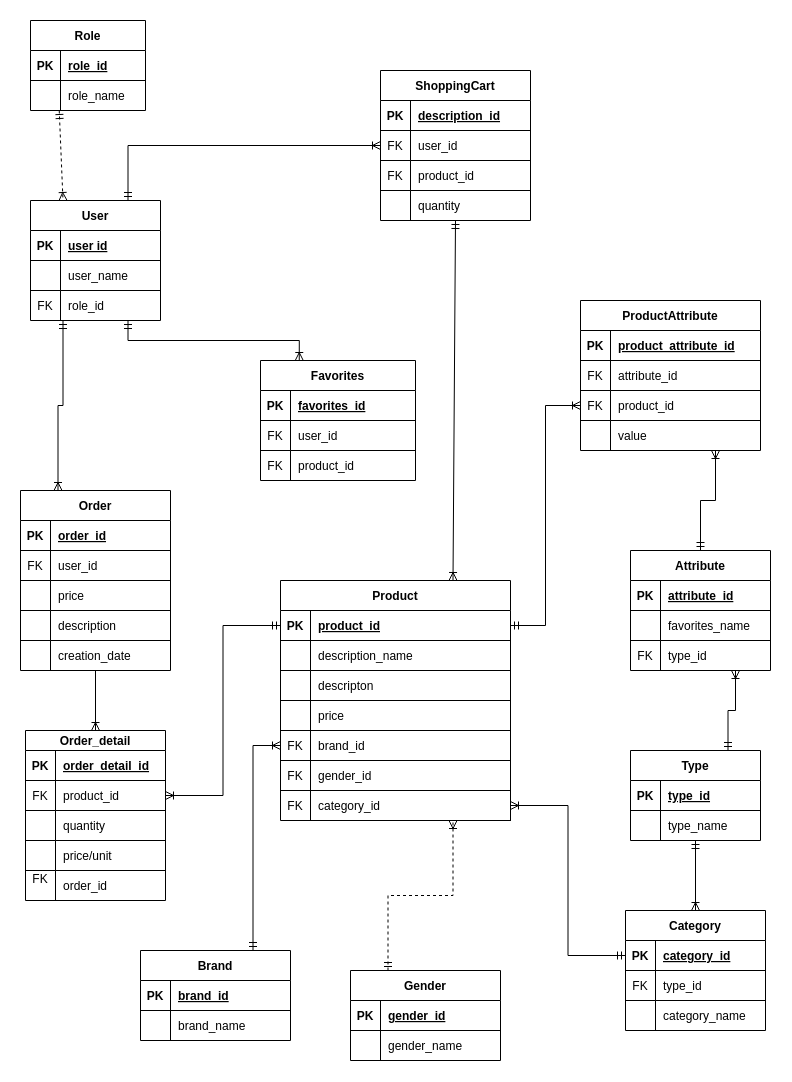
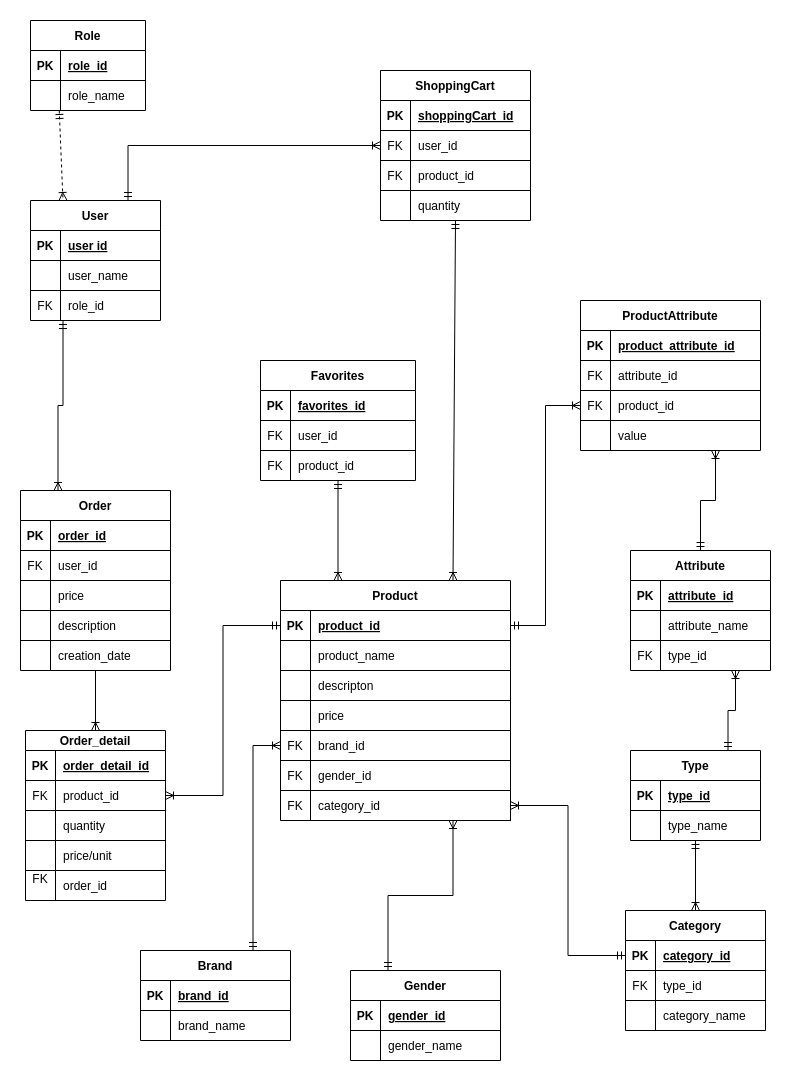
- <mxCell id="67" value="description_id" style="shape=partialRectangle;connectable=0;fillColor=none;top=0;left=0;bottom=0;right=0;align=left;spacingLeft=6;fontStyle=5;overflow=hidden;" parent="65" vertex="1"><mxGeometry x="30" width="120" height="30" as="geometry"><mxRectangle width="120" height="30" as="alternateBounds" /></mxGeometry></mxCell>
+ <mxCell id="67" value="shoppingCart_id" style="shape=partialRectangle;connectable=0;fillColor=none;top=0;left=0;bottom=0;right=0;align=left;spacingLeft=6;fontStyle=5;overflow=hidden;" parent="65" vertex="1"><mxGeometry x="30" width="120" height="30" as="geometry"><mxRectangle width="120" height="30" as="alternateBounds" /></mxGeometry></mxCell>
- <mxCell id="62" value="" style="edgeStyle=orthogonalEdgeStyle;fontSize=12;html=1;endArrow=ERoneToMany;startArrow=ERmandOne;rounded=0;entryX=0.25;entryY=0;entryDx=0;entryDy=0;exitX=0.75;exitY=1;exitDx=0;exitDy=0;" parent="1" source="24" target="52" edge="1"><mxGeometry width="100" height="100" relative="1" as="geometry"><mxPoint x="130" y="150" as="sourcePoint" /><mxPoint x="460" y="190" as="targetPoint" /></mxGeometry></mxCell>
+ <mxCell id="63" value="" style="fontSize=12;html=1;endArrow=ERoneToMany;startArrow=ERmandOne;rounded=0;entryX=0.25;entryY=0;entryDx=0;entryDy=0;exitX=0.5;exitY=1;exitDx=0;exitDy=0;edgeStyle=orthogonalEdgeStyle;" parent="1" source="52" target="2" edge="1"><mxGeometry width="100" height="100" relative="1" as="geometry"><mxPoint x="330" y="600" as="sourcePoint" /><mxPoint x="530.87" y="260" as="targetPoint" /></mxGeometry></mxCell>
- <mxCell id="105" value="favorites_name" style="shape=partialRectangle;connectable=0;fillColor=none;top=0;left=0;bottom=0;right=0;align=left;spacingLeft=6;overflow=hidden;" parent="103" vertex="1"><mxGeometry x="30" width="110" height="30" as="geometry"><mxRectangle width="110" height="30" as="alternateBounds" /></mxGeometry></mxCell>
+ <mxCell id="105" value="attribute_name" style="shape=partialRectangle;connectable=0;fillColor=none;top=0;left=0;bottom=0;right=0;align=left;spacingLeft=6;overflow=hidden;" parent="103" vertex="1"><mxGeometry x="30" width="110" height="30" as="geometry"><mxRectangle width="110" height="30" as="alternateBounds" /></mxGeometry></mxCell>
- <mxCell id="8" value="description_name       " style="shape=partialRectangle;connectable=0;fillColor=none;top=0;left=0;bottom=0;right=0;align=left;spacingLeft=6;overflow=hidden;" parent="6" vertex="1"><mxGeometry x="30" width="200" height="30" as="geometry"><mxRectangle width="200" height="30" as="alternateBounds" /></mxGeometry></mxCell>
+ <mxCell id="8" value="product_name       " style="shape=partialRectangle;connectable=0;fillColor=none;top=0;left=0;bottom=0;right=0;align=left;spacingLeft=6;overflow=hidden;" parent="6" vertex="1"><mxGeometry x="30" width="200" height="30" as="geometry"><mxRectangle width="200" height="30" as="alternateBounds" /></mxGeometry></mxCell>
- <mxCell id="164" value="" style="edgeStyle=orthogonalEdgeStyle;fontSize=12;html=1;endArrow=ERoneToMany;startArrow=ERmandOne;rounded=0;entryX=0.75;entryY=1;entryDx=0;entryDy=0;exitX=0.25;exitY=0;exitDx=0;exitDy=0;dashed=1;" parent="1" source="157" target="2" edge="1"><mxGeometry width="100" height="100" relative="1" as="geometry"><mxPoint x="360" y="850" as="sourcePoint" /><mxPoint x="460" y="750" as="targetPoint" /></mxGeometry></mxCell>
+ <mxCell id="164" value="" style="edgeStyle=orthogonalEdgeStyle;fontSize=12;html=1;endArrow=ERoneToMany;startArrow=ERmandOne;rounded=0;entryX=0.75;entryY=1;entryDx=0;entryDy=0;exitX=0.25;exitY=0;exitDx=0;exitDy=0;" parent="1" source="157" target="2" edge="1"><mxGeometry width="100" height="100" relative="1" as="geometry"><mxPoint x="360" y="850" as="sourcePoint" /><mxPoint x="460" y="750" as="targetPoint" /></mxGeometry></mxCell>
